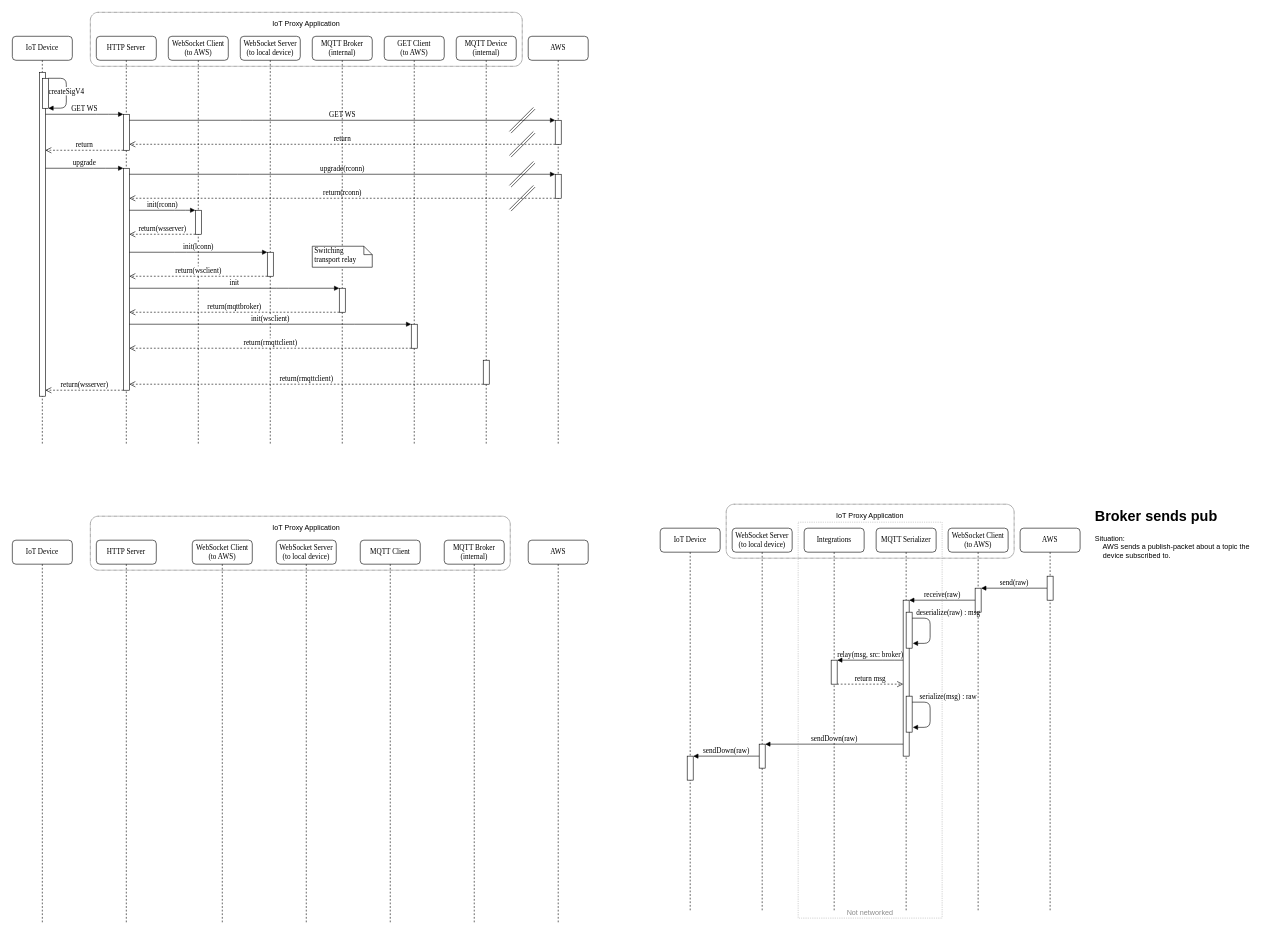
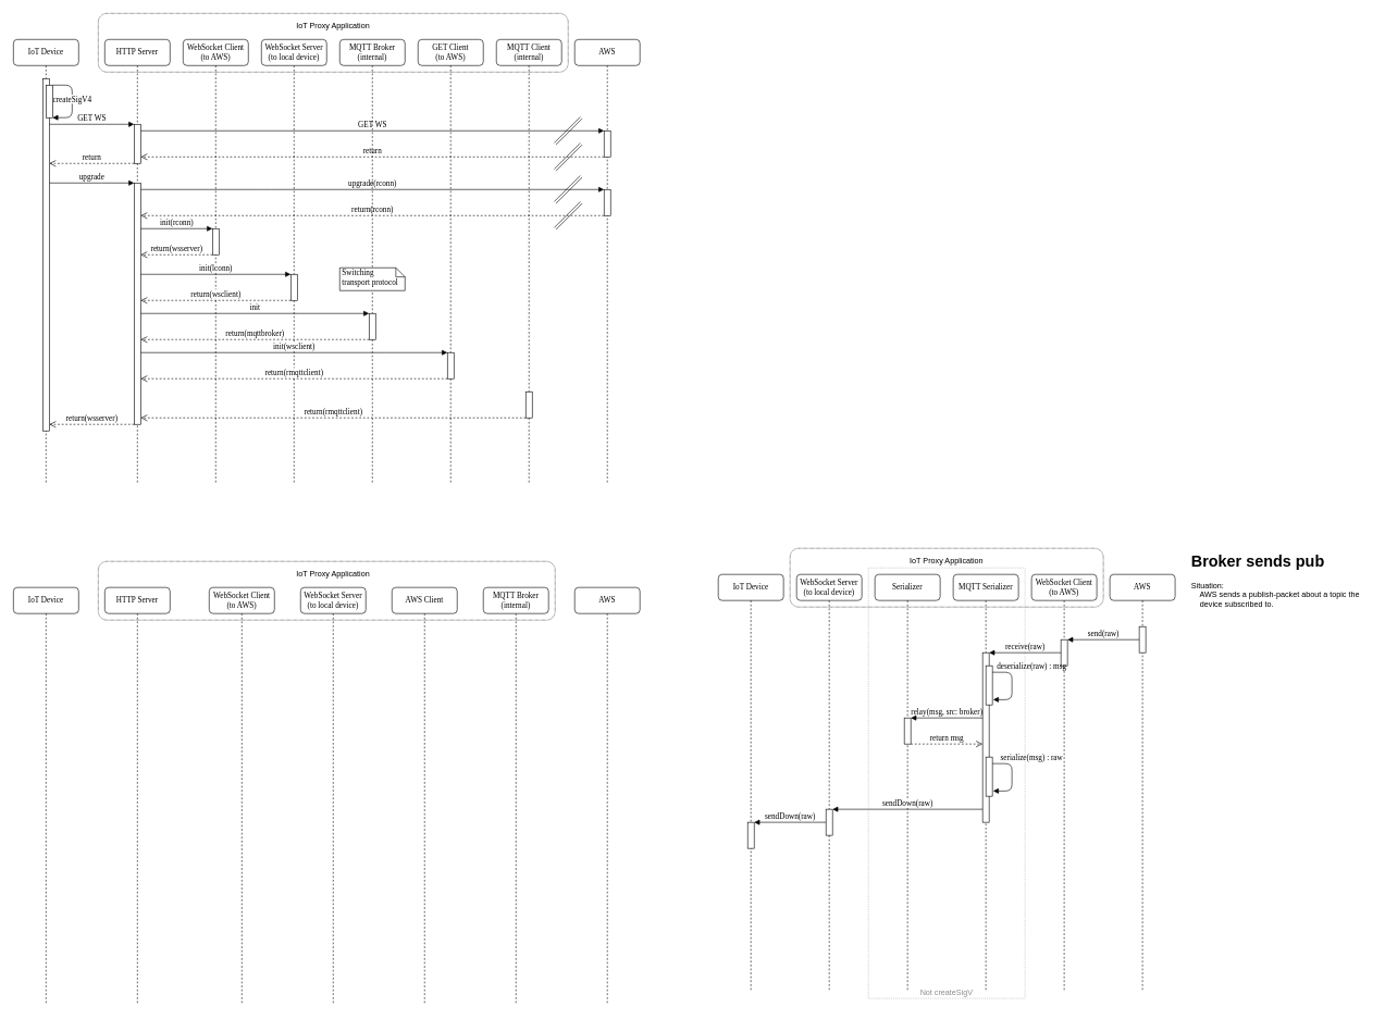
- <mxCell id="51" value="MQTT Device&lt;br&gt;(internal)" style="shape=umlLifeline;perimeter=lifelinePerimeter;whiteSpace=wrap;html=1;container=1;collapsible=0;recursiveResize=0;outlineConnect=0;rounded=1;shadow=0;comic=0;labelBackgroundColor=none;strokeWidth=1;fontFamily=Verdana;fontSize=12;align=center;" parent="1" vertex="1"><mxGeometry x="760" y="60" width="100" height="680" as="geometry" /></mxCell>
+ <mxCell id="51" value="MQTT Client&lt;br&gt;(internal)" style="shape=umlLifeline;perimeter=lifelinePerimeter;whiteSpace=wrap;html=1;container=1;collapsible=0;recursiveResize=0;outlineConnect=0;rounded=1;shadow=0;comic=0;labelBackgroundColor=none;strokeWidth=1;fontFamily=Verdana;fontSize=12;align=center;" parent="1" vertex="1"><mxGeometry x="760" y="60" width="100" height="680" as="geometry" /></mxCell>
- <mxCell id="50" value="Switching&lt;br&gt;transport relay" style="shape=note;whiteSpace=wrap;html=1;size=14;verticalAlign=top;align=left;spacingTop=-6;rounded=0;shadow=0;comic=0;labelBackgroundColor=none;strokeWidth=1;fontFamily=Verdana;fontSize=12;spacingLeft=2;" parent="1" vertex="1"><mxGeometry x="520" y="410" width="100" height="35" as="geometry" /></mxCell>
+ <mxCell id="50" value="Switching&lt;br&gt;transport protocol" style="shape=note;whiteSpace=wrap;html=1;size=14;verticalAlign=top;align=left;spacingTop=-6;rounded=0;shadow=0;comic=0;labelBackgroundColor=none;strokeWidth=1;fontFamily=Verdana;fontSize=12;spacingLeft=2;" parent="1" vertex="1"><mxGeometry x="520" y="410" width="100" height="35" as="geometry" /></mxCell>
- <mxCell id="64" value="Integrations" style="shape=umlLifeline;perimeter=lifelinePerimeter;whiteSpace=wrap;html=1;container=1;collapsible=0;recursiveResize=0;outlineConnect=0;rounded=1;shadow=0;comic=0;labelBackgroundColor=none;strokeWidth=1;fontFamily=Verdana;fontSize=12;align=center;" parent="1" vertex="1"><mxGeometry x="1340" y="880" width="100" height="640" as="geometry" /></mxCell>
+ <mxCell id="64" value="Serializer" style="shape=umlLifeline;perimeter=lifelinePerimeter;whiteSpace=wrap;html=1;container=1;collapsible=0;recursiveResize=0;outlineConnect=0;rounded=1;shadow=0;comic=0;labelBackgroundColor=none;strokeWidth=1;fontFamily=Verdana;fontSize=12;align=center;" parent="1" vertex="1"><mxGeometry x="1340" y="880" width="100" height="640" as="geometry" /></mxCell>
- <mxCell id="41" value="MQTT Client" style="shape=umlLifeline;perimeter=lifelinePerimeter;whiteSpace=wrap;html=1;container=1;collapsible=0;recursiveResize=0;outlineConnect=0;rounded=1;shadow=0;comic=0;labelBackgroundColor=none;strokeWidth=1;fontFamily=Verdana;fontSize=12;align=center;" parent="1" vertex="1"><mxGeometry x="600" y="900" width="100" height="640" as="geometry" /></mxCell>
+ <mxCell id="41" value="AWS Client" style="shape=umlLifeline;perimeter=lifelinePerimeter;whiteSpace=wrap;html=1;container=1;collapsible=0;recursiveResize=0;outlineConnect=0;rounded=1;shadow=0;comic=0;labelBackgroundColor=none;strokeWidth=1;fontFamily=Verdana;fontSize=12;align=center;" parent="1" vertex="1"><mxGeometry x="600" y="900" width="100" height="640" as="geometry" /></mxCell>
- <mxCell id="80" value="Not networked" style="rounded=0;whiteSpace=wrap;html=1;dashed=1;dashPattern=1 2;strokeColor=#8C8C8C;strokeWidth=1;fillColor=none;verticalAlign=bottom;fontColor=#8C8C8C;" parent="1" vertex="1"><mxGeometry x="1330" y="870" width="240" height="660" as="geometry" /></mxCell>
+ <mxCell id="80" value="Not createSigV" style="rounded=0;whiteSpace=wrap;html=1;dashed=1;dashPattern=1 2;strokeColor=#8C8C8C;strokeWidth=1;fillColor=none;verticalAlign=bottom;fontColor=#8C8C8C;" parent="1" vertex="1"><mxGeometry x="1330" y="870" width="240" height="660" as="geometry" /></mxCell>
